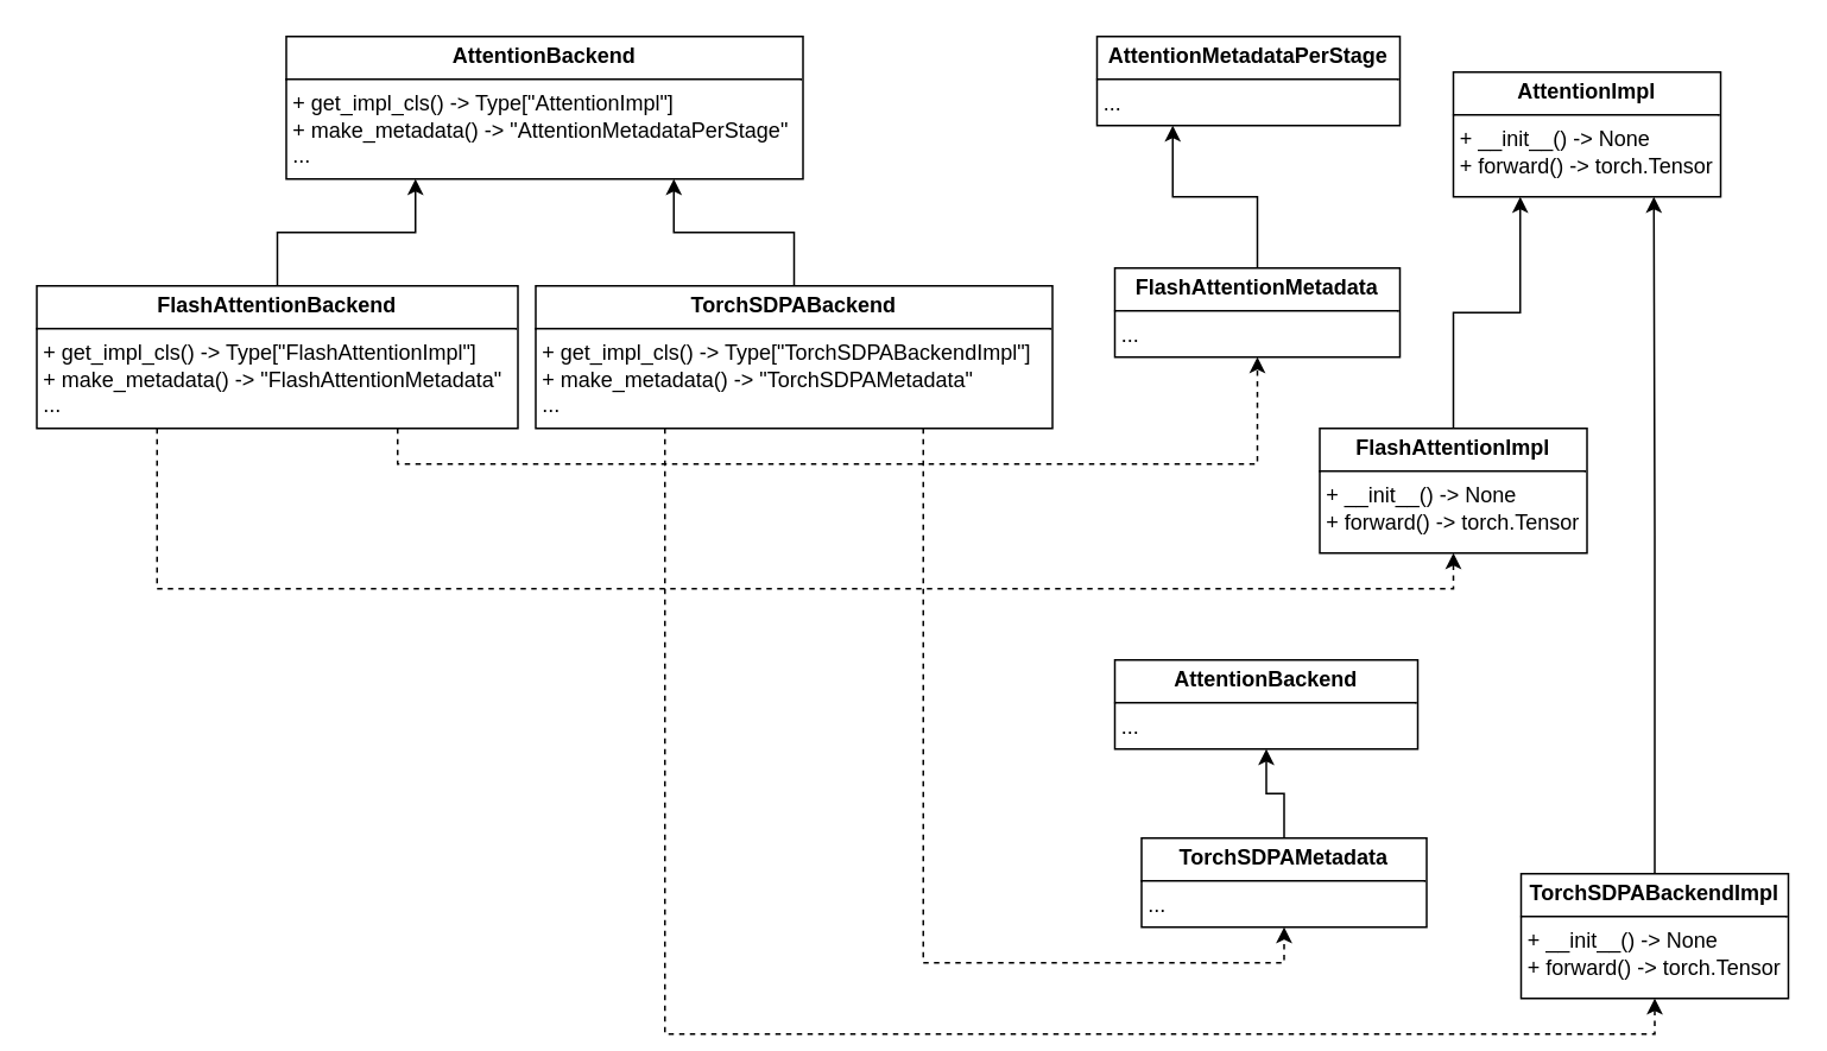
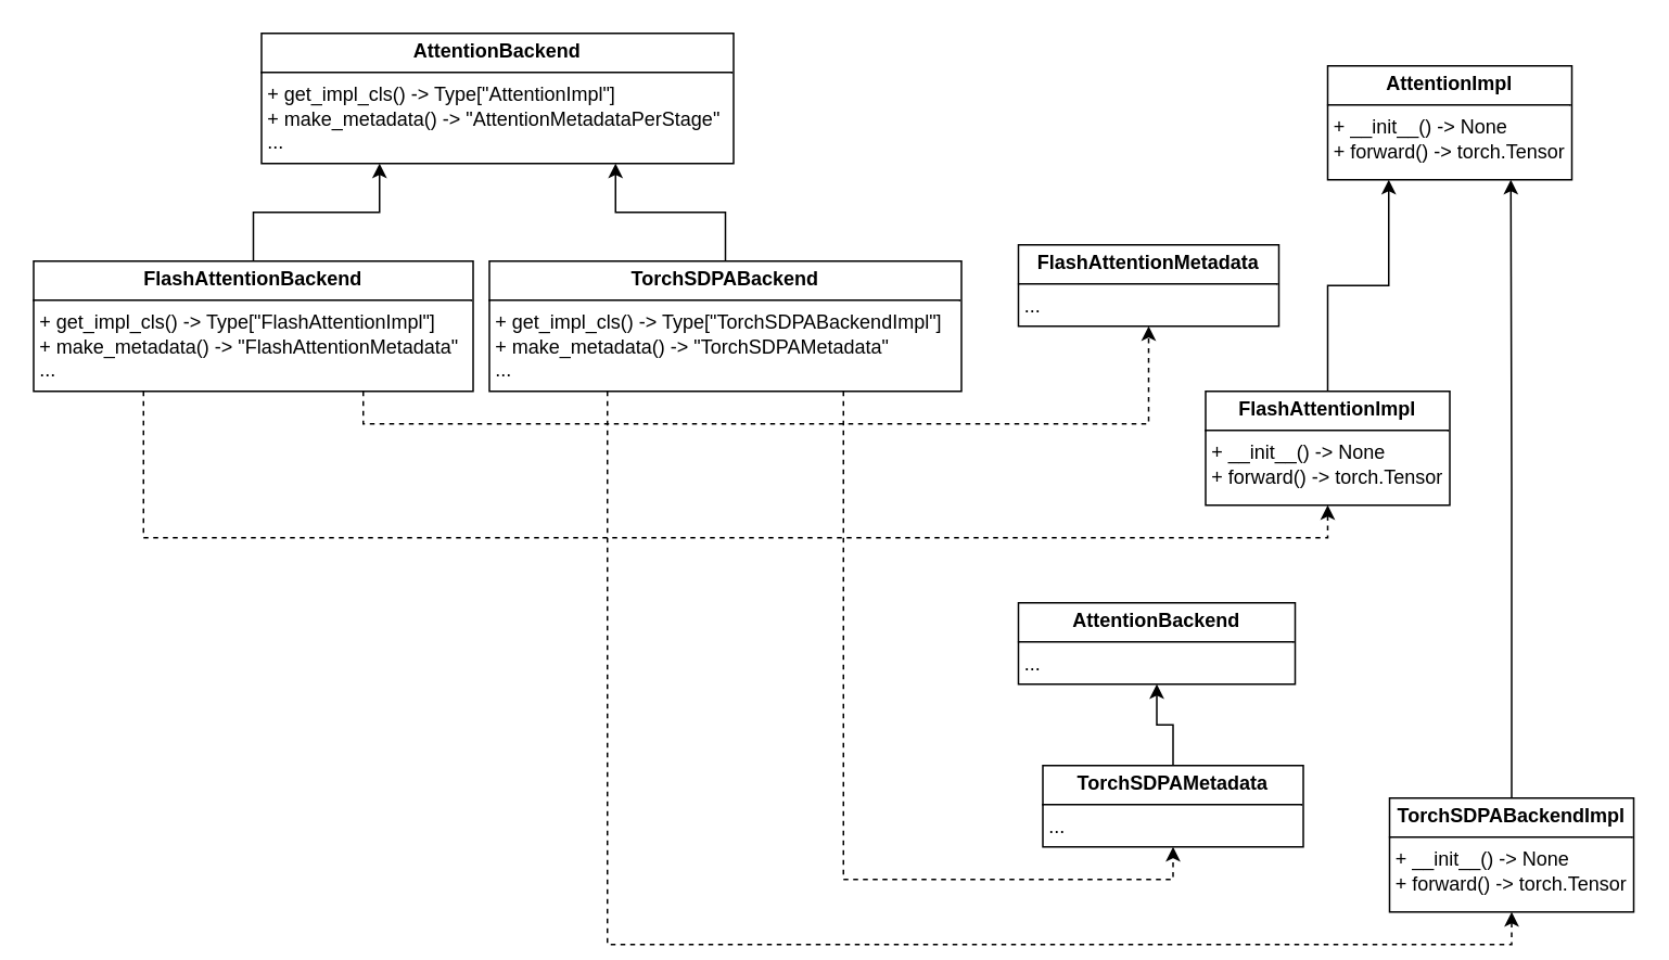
- <mxCell id="7" value="&lt;p style=&quot;margin:0px;margin-top:4px;text-align:center;&quot;&gt;&lt;b&gt;&lt;span style=&quot;text-align: left;&quot;&gt;AttentionMetadata&lt;/span&gt;&lt;span style=&quot;background-color: initial; text-align: left;&quot;&gt;PerStage&lt;/span&gt;&lt;/b&gt;&lt;br&gt;&lt;/p&gt;&lt;hr size=&quot;1&quot; style=&quot;border-style:solid;&quot;&gt;&lt;p style=&quot;margin:0px;margin-left:4px;&quot;&gt;...&lt;/p&gt;" style="verticalAlign=top;align=left;overflow=fill;html=1;whiteSpace=wrap;" vertex="1" parent="1"><mxGeometry x="615" y="20" width="170" height="50" as="geometry" /></mxCell>
- <mxCell id="8" style="edgeStyle=orthogonalEdgeStyle;rounded=0;orthogonalLoop=1;jettySize=auto;html=1;exitX=0.5;exitY=0;exitDx=0;exitDy=0;entryX=0.25;entryY=1;entryDx=0;entryDy=0;" edge="1" parent="1" source="9" target="7"><mxGeometry relative="1" as="geometry"><mxPoint x="705" y="80" as="sourcePoint" /></mxGeometry></mxCell>
